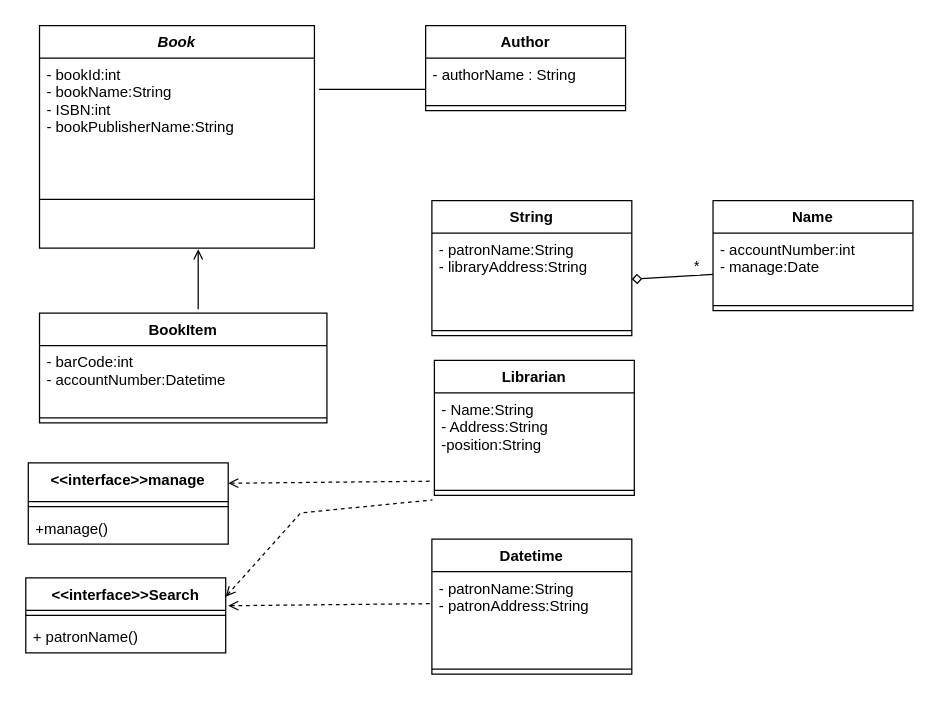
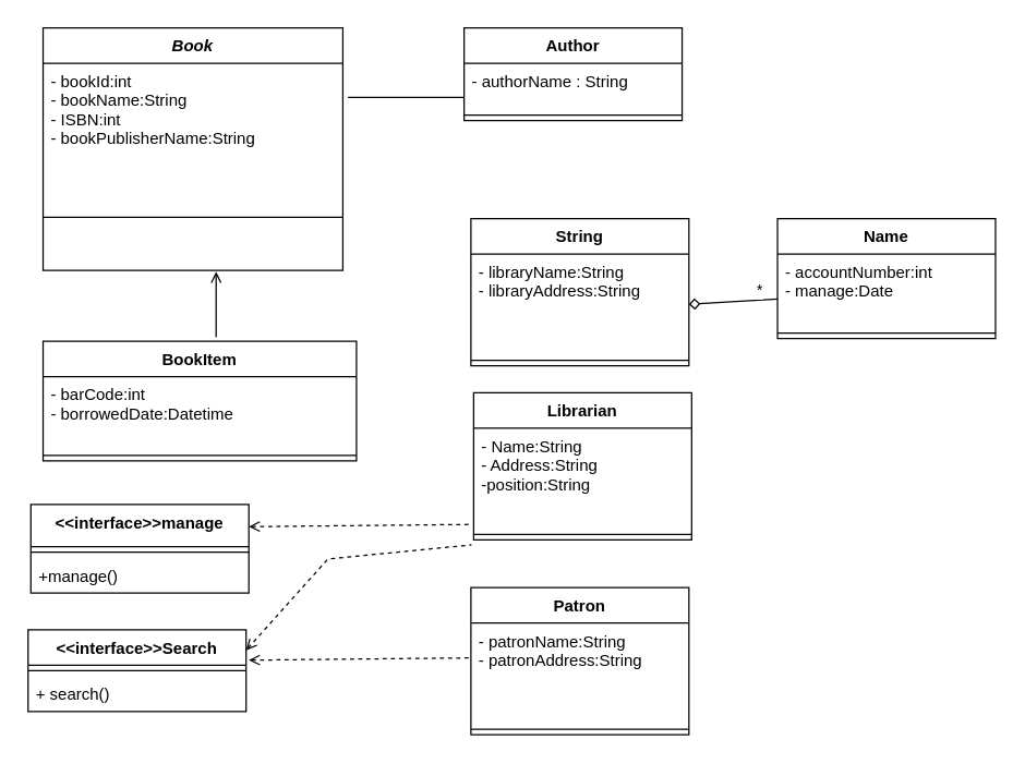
- <mxCell id="13" value="- patronName:String&#10;- libraryAddress:String&#10;" style="text;strokeColor=none;fillColor=none;align=left;verticalAlign=top;spacingLeft=4;spacingRight=4;overflow=hidden;rotatable=0;points=[[0,0.5],[1,0.5]];portConstraint=eastwest;" parent="12" vertex="1"><mxGeometry y="26" width="160" height="74" as="geometry" /></mxCell>
+ <mxCell id="13" value="- libraryName:String&#10;- libraryAddress:String&#10;" style="text;strokeColor=none;fillColor=none;align=left;verticalAlign=top;spacingLeft=4;spacingRight=4;overflow=hidden;rotatable=0;points=[[0,0.5],[1,0.5]];portConstraint=eastwest;" parent="12" vertex="1"><mxGeometry y="26" width="160" height="74" as="geometry" /></mxCell>
- <mxCell id="6" value="- barCode:int&#10;- accountNumber:Datetime" style="text;strokeColor=none;fillColor=none;align=left;verticalAlign=top;spacingLeft=4;spacingRight=4;overflow=hidden;rotatable=0;points=[[0,0.5],[1,0.5]];portConstraint=eastwest;" parent="5" vertex="1"><mxGeometry y="26" width="230" height="54" as="geometry" /></mxCell>
+ <mxCell id="6" value="- barCode:int&#10;- borrowedDate:Datetime" style="text;strokeColor=none;fillColor=none;align=left;verticalAlign=top;spacingLeft=4;spacingRight=4;overflow=hidden;rotatable=0;points=[[0,0.5],[1,0.5]];portConstraint=eastwest;" parent="5" vertex="1"><mxGeometry y="26" width="230" height="54" as="geometry" /></mxCell>
- <mxCell id="15" value="Datetime" style="swimlane;fontStyle=1;align=center;verticalAlign=top;childLayout=stackLayout;horizontal=1;startSize=26;horizontalStack=0;resizeParent=1;resizeParentMax=0;resizeLast=0;collapsible=1;marginBottom=0;fillColor=none;" parent="1" vertex="1"><mxGeometry x="345" y="431" width="160" height="108" as="geometry" /></mxCell>
+ <mxCell id="15" value="Patron" style="swimlane;fontStyle=1;align=center;verticalAlign=top;childLayout=stackLayout;horizontal=1;startSize=26;horizontalStack=0;resizeParent=1;resizeParentMax=0;resizeLast=0;collapsible=1;marginBottom=0;fillColor=none;" parent="1" vertex="1"><mxGeometry x="345" y="431" width="160" height="108" as="geometry" /></mxCell>
- <mxCell id="28" value="+ patronName()" style="text;strokeColor=none;fillColor=none;align=left;verticalAlign=top;spacingLeft=4;spacingRight=4;overflow=hidden;rotatable=0;points=[[0,0.5],[1,0.5]];portConstraint=eastwest;" parent="26" vertex="1"><mxGeometry y="34" width="160" height="26" as="geometry" /></mxCell>
+ <mxCell id="28" value="+ search()" style="text;strokeColor=none;fillColor=none;align=left;verticalAlign=top;spacingLeft=4;spacingRight=4;overflow=hidden;rotatable=0;points=[[0,0.5],[1,0.5]];portConstraint=eastwest;" parent="26" vertex="1"><mxGeometry y="34" width="160" height="26" as="geometry" /></mxCell>
